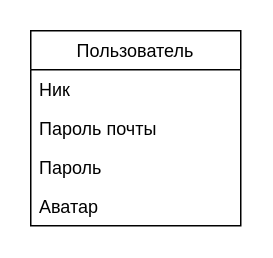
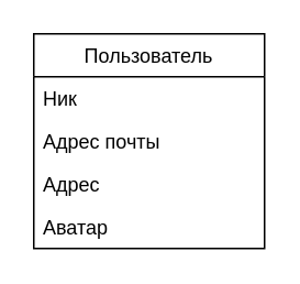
- <mxCell id="4" value="Пароль почты" style="text;strokeColor=none;fillColor=none;align=left;verticalAlign=top;spacingLeft=4;spacingRight=4;overflow=hidden;rotatable=0;points=[[0,0.5],[1,0.5]];portConstraint=eastwest;" vertex="1" parent="2"><mxGeometry y="52" width="140" height="26" as="geometry" /></mxCell>
+ <mxCell id="4" value="Адрес почты" style="text;strokeColor=none;fillColor=none;align=left;verticalAlign=top;spacingLeft=4;spacingRight=4;overflow=hidden;rotatable=0;points=[[0,0.5],[1,0.5]];portConstraint=eastwest;" vertex="1" parent="2"><mxGeometry y="52" width="140" height="26" as="geometry" /></mxCell>
- <mxCell id="5" value="Пароль" style="text;strokeColor=none;fillColor=none;align=left;verticalAlign=top;spacingLeft=4;spacingRight=4;overflow=hidden;rotatable=0;points=[[0,0.5],[1,0.5]];portConstraint=eastwest;" vertex="1" parent="2"><mxGeometry y="78" width="140" height="26" as="geometry" /></mxCell>
+ <mxCell id="5" value="Адрес" style="text;strokeColor=none;fillColor=none;align=left;verticalAlign=top;spacingLeft=4;spacingRight=4;overflow=hidden;rotatable=0;points=[[0,0.5],[1,0.5]];portConstraint=eastwest;" vertex="1" parent="2"><mxGeometry y="78" width="140" height="26" as="geometry" /></mxCell>
